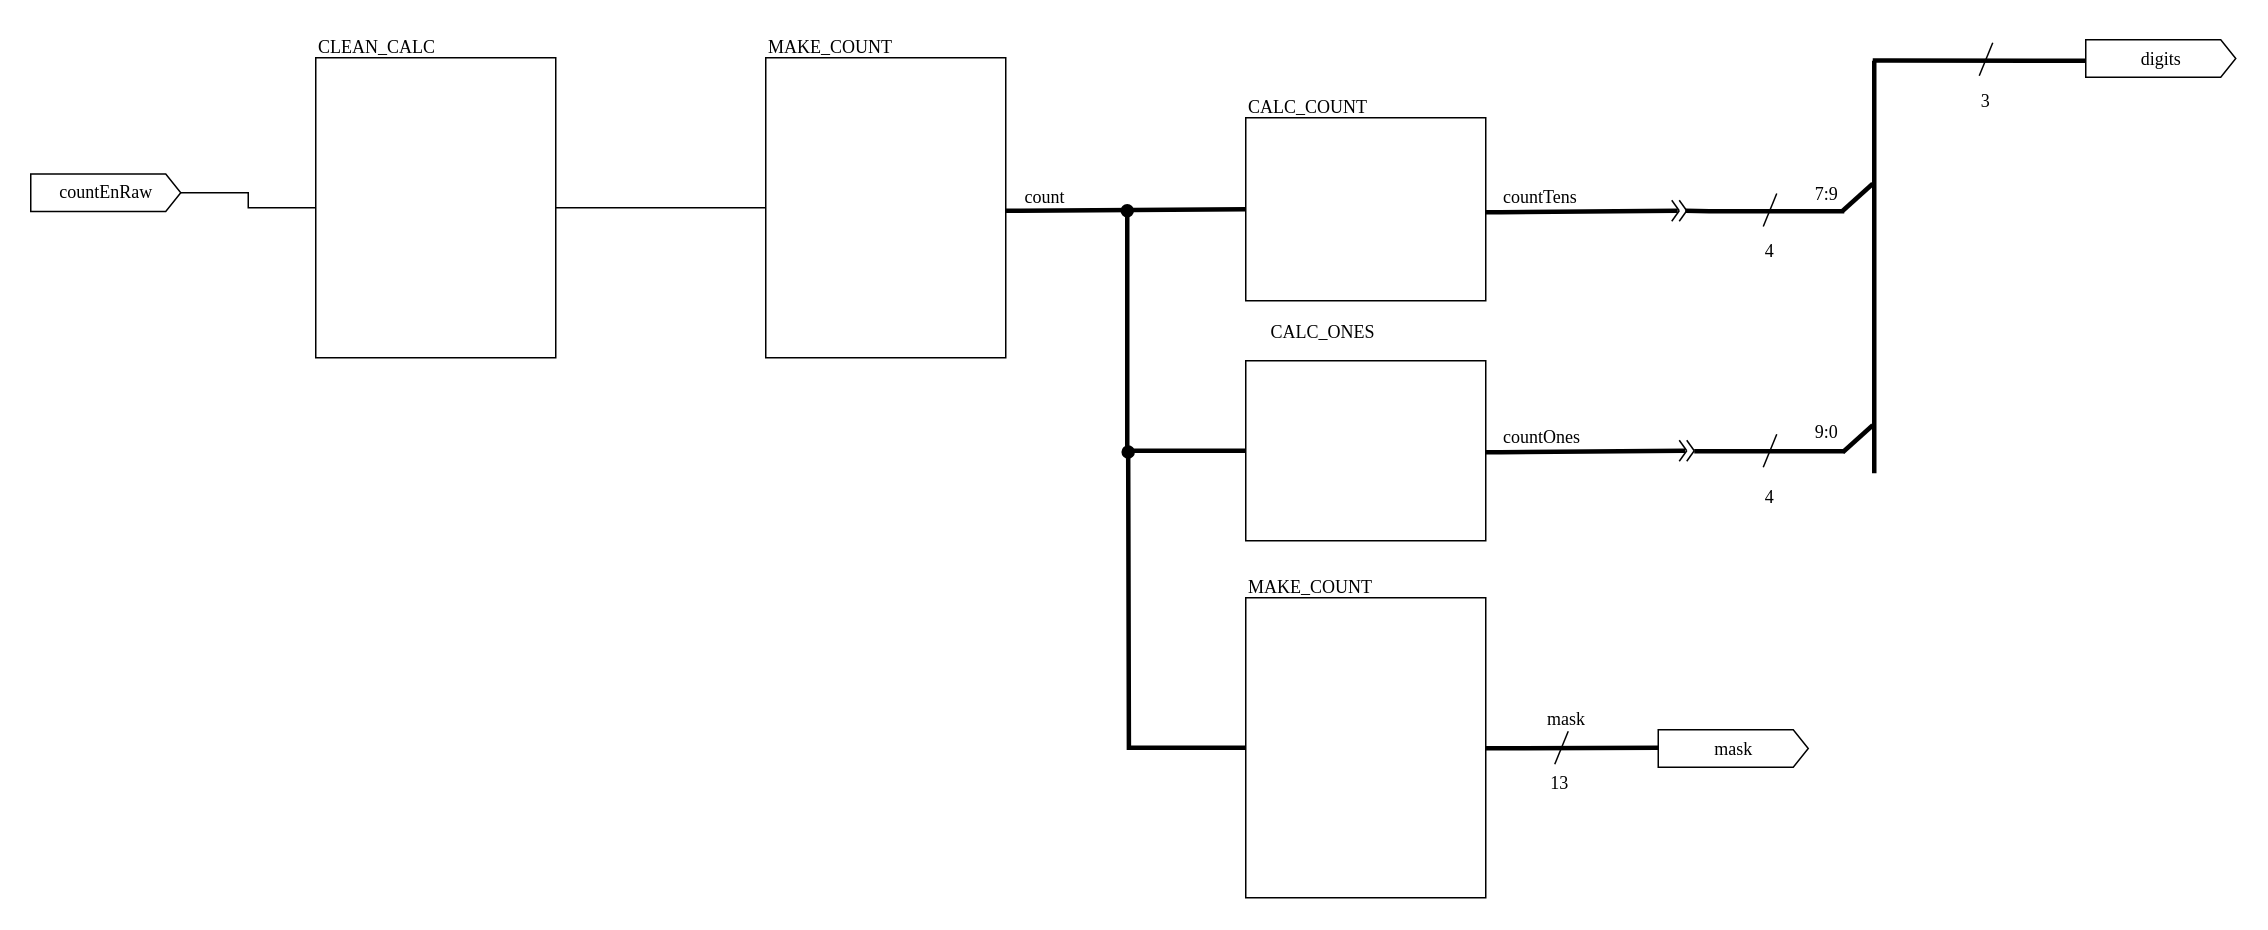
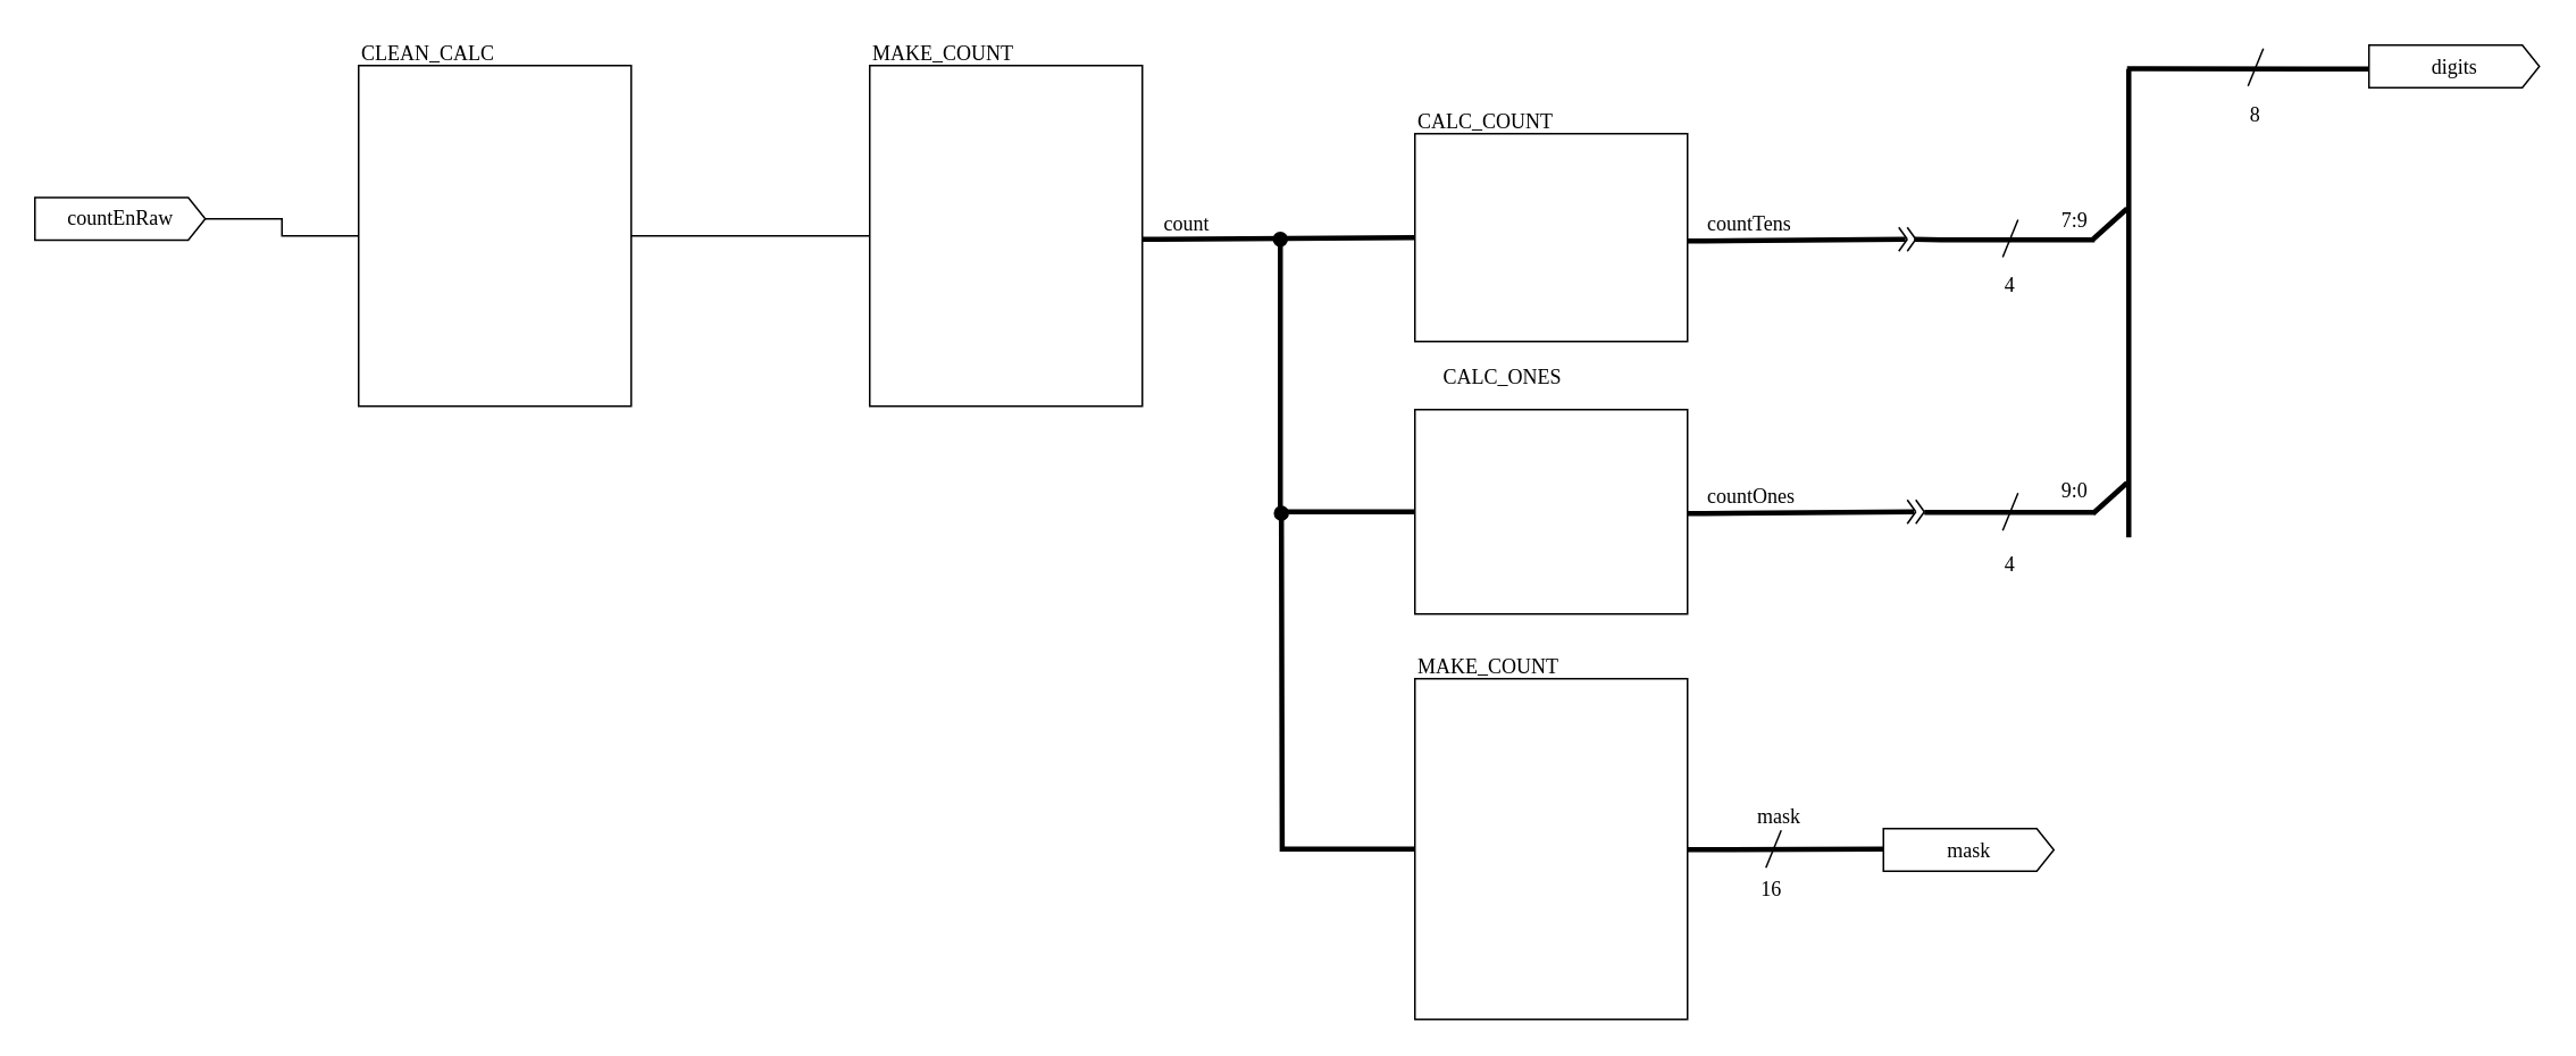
- <mxCell id="28" value="3" style="text;html=1;align=center;verticalAlign=bottom;whiteSpace=wrap;rounded=0;fontFamily=Lucida Console;fontStyle=0" parent="1" vertex="1"><mxGeometry x="1293" y="55.5" width="61" height="20" as="geometry" /></mxCell>
+ <mxCell id="28" value="8" style="text;html=1;align=center;verticalAlign=bottom;whiteSpace=wrap;rounded=0;fontFamily=Lucida Console;fontStyle=0" parent="1" vertex="1"><mxGeometry x="1293" y="55.5" width="61" height="20" as="geometry" /></mxCell>
- <mxCell id="50" value="13" style="text;html=1;align=center;verticalAlign=bottom;whiteSpace=wrap;rounded=0;fontFamily=Lucida Console;fontStyle=0" parent="1" vertex="1"><mxGeometry x="1009" y="511" width="61" height="20" as="geometry" /></mxCell>
+ <mxCell id="50" value="16" style="text;html=1;align=center;verticalAlign=bottom;whiteSpace=wrap;rounded=0;fontFamily=Lucida Console;fontStyle=0" parent="1" vertex="1"><mxGeometry x="1009" y="511" width="61" height="20" as="geometry" /></mxCell>
